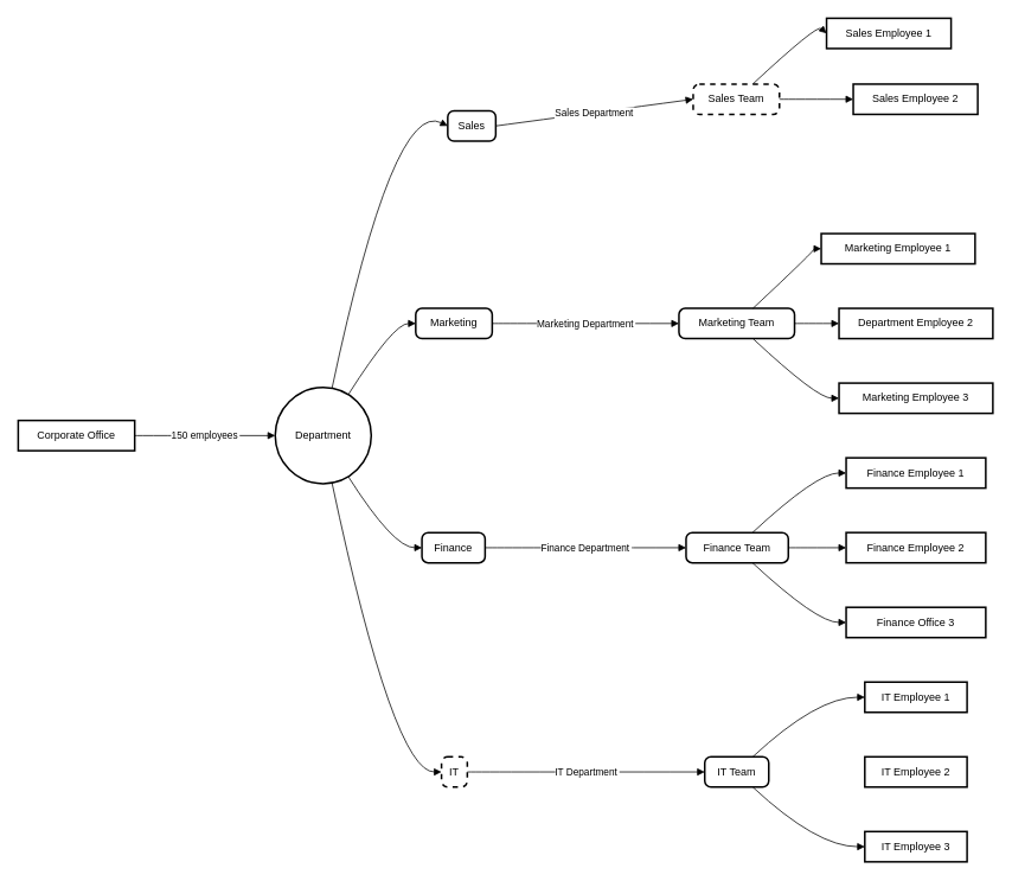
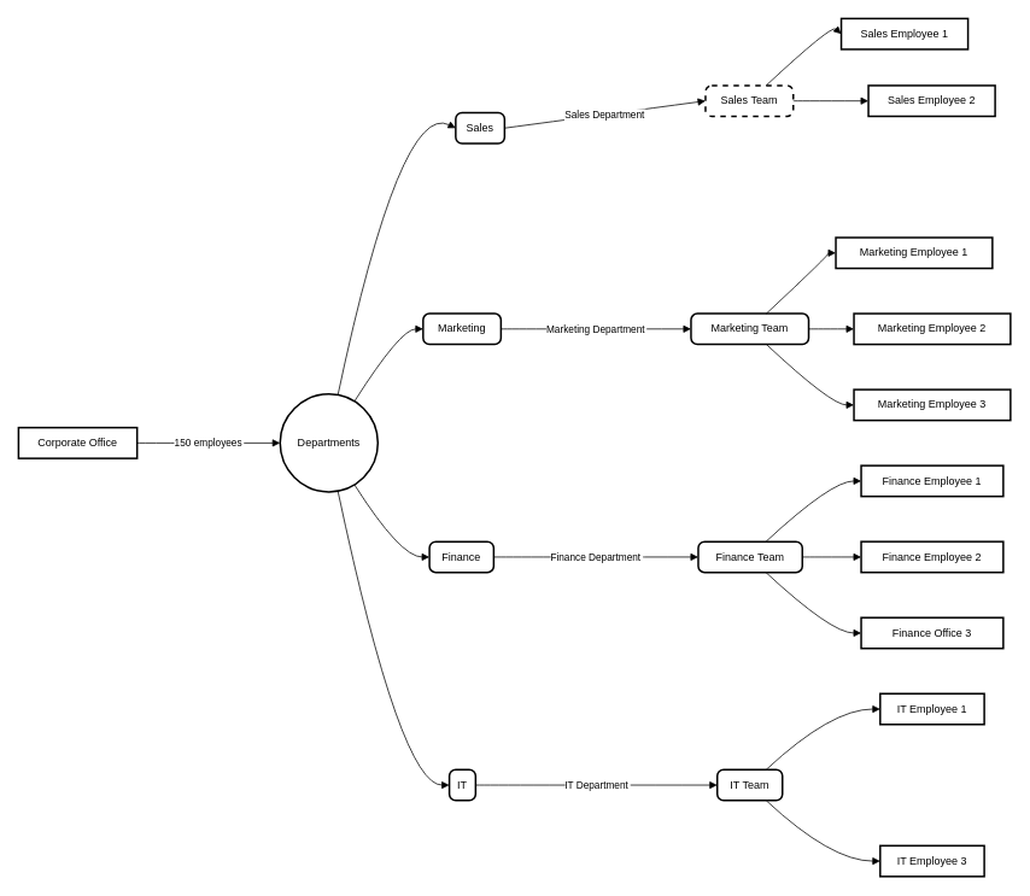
- <mxCell id="15" value="Department Employee 2" style="whiteSpace=wrap;strokeWidth=2;" vertex="1" parent="1"><mxGeometry x="943" y="346" width="173" height="34" as="geometry" /></mxCell>
+ <mxCell id="15" value="Marketing Employee 2" style="whiteSpace=wrap;strokeWidth=2;" vertex="1" parent="1"><mxGeometry x="943" y="346" width="173" height="34" as="geometry" /></mxCell>
- <mxCell id="3" value="Department" style="ellipse;aspect=fixed;strokeWidth=2;whiteSpace=wrap;" vertex="1" parent="1"><mxGeometry x="309" y="435" width="108" height="108" as="geometry" /></mxCell>
+ <mxCell id="3" value="Departments" style="ellipse;aspect=fixed;strokeWidth=2;whiteSpace=wrap;" vertex="1" parent="1"><mxGeometry x="309" y="435" width="108" height="108" as="geometry" /></mxCell>
- <mxCell id="7" value="IT" style="rounded=1;absoluteArcSize=1;arcSize=14;whiteSpace=wrap;strokeWidth=2;dashed=1;" vertex="1" parent="1"><mxGeometry x="496" y="850" width="29" height="34" as="geometry" /></mxCell>
+ <mxCell id="7" value="IT" style="rounded=1;absoluteArcSize=1;arcSize=14;whiteSpace=wrap;strokeWidth=2;" vertex="1" parent="1"><mxGeometry x="496" y="850" width="29" height="34" as="geometry" /></mxCell>
- <mxCell id="21" value="IT Employee 2" style="whiteSpace=wrap;strokeWidth=2;" vertex="1" parent="1"><mxGeometry x="972" y="850" width="115" height="34" as="geometry" /></mxCell>
